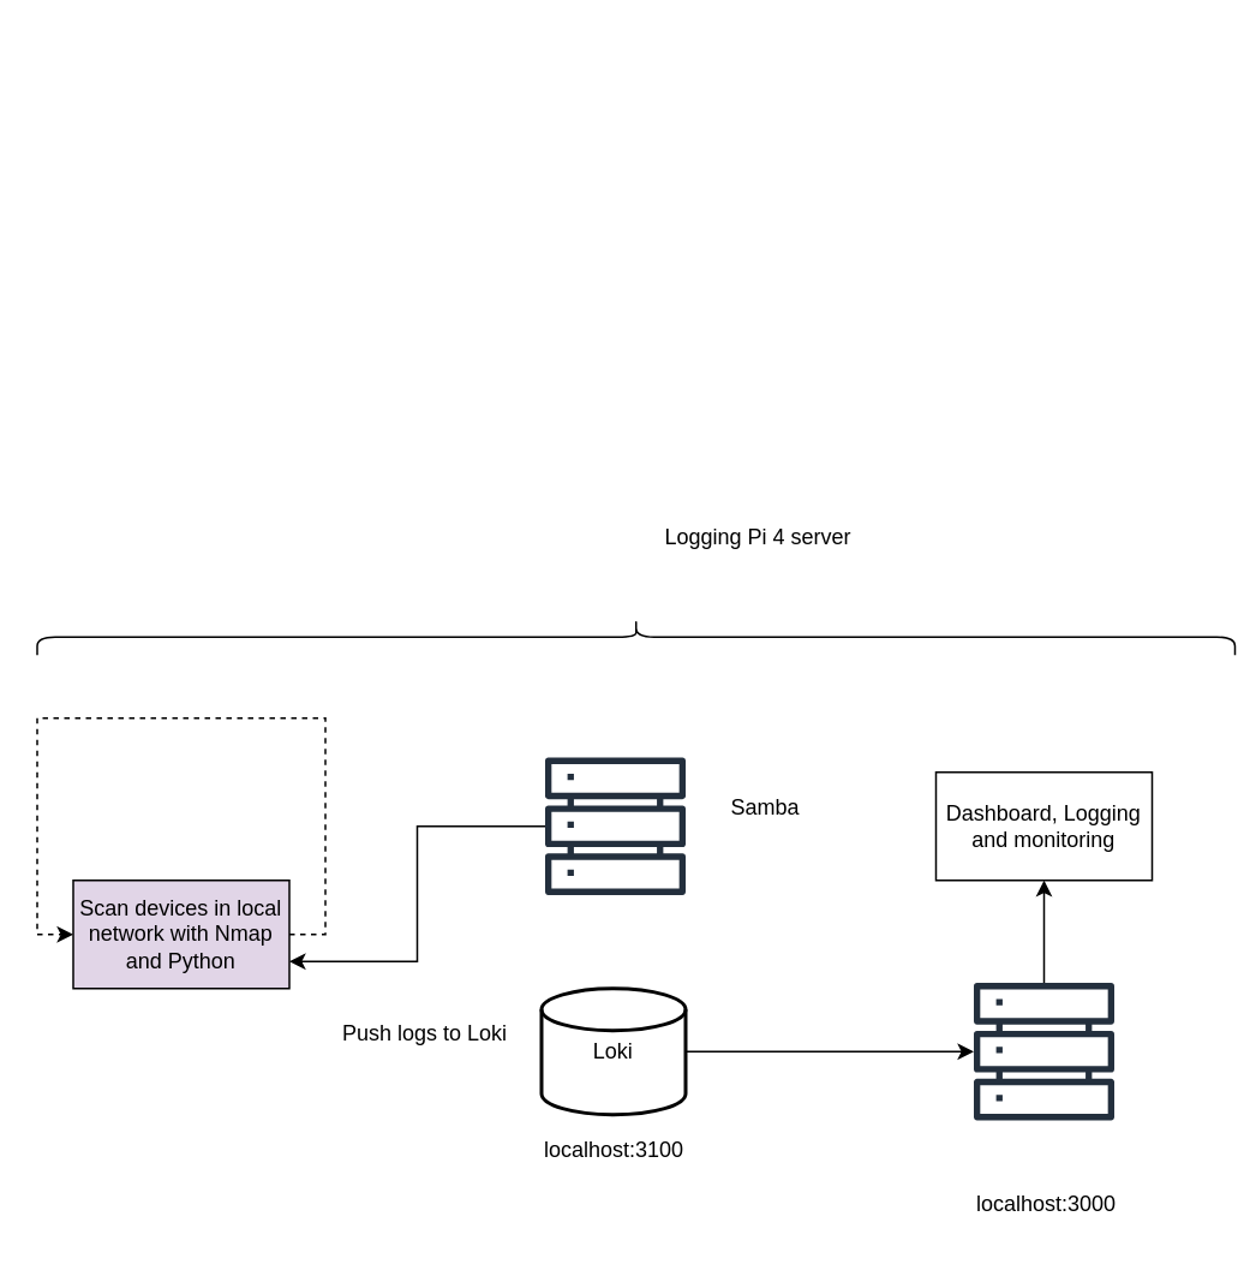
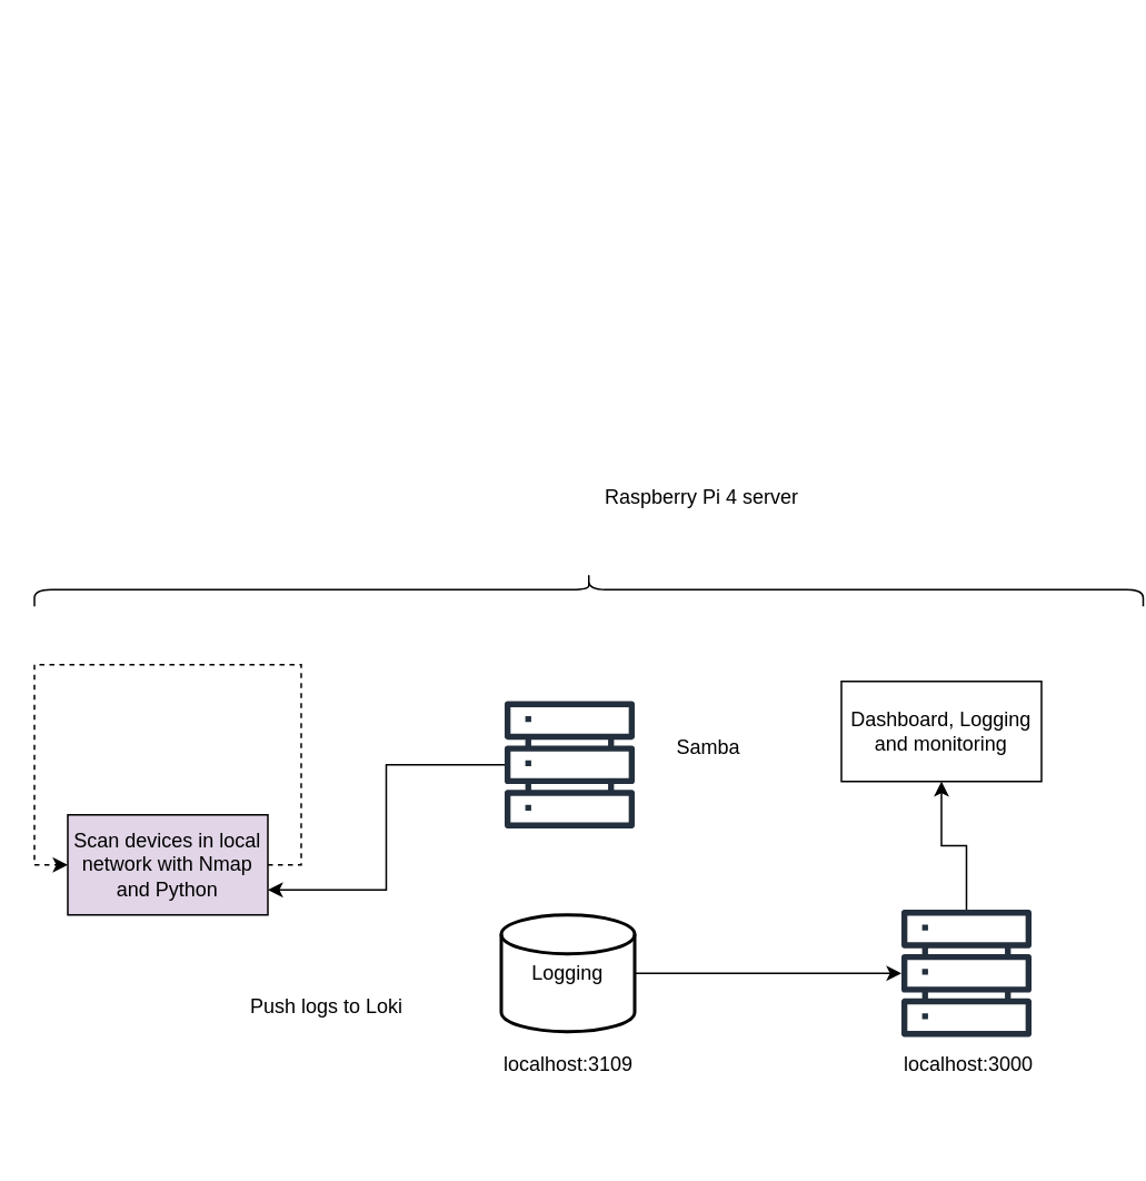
- <mxCell id="4" value="Logging Pi 4 server" style="text;html=1;align=center;verticalAlign=middle;resizable=0;points=[];autosize=1;strokeColor=none;fillColor=none;" parent="1" vertex="1"><mxGeometry x="350" y="283" width="140" height="30" as="geometry" /></mxCell>
+ <mxCell id="4" value="Raspberry Pi 4 server" style="text;html=1;align=center;verticalAlign=middle;resizable=0;points=[];autosize=1;strokeColor=none;fillColor=none;" parent="1" vertex="1"><mxGeometry x="350" y="283" width="140" height="30" as="geometry" /></mxCell>
- <mxCell id="6" value="Dashboard, Logging and monitoring" style="whiteSpace=wrap;html=1;" parent="1" vertex="1"><mxGeometry x="519" y="428" width="120" height="60" as="geometry" /></mxCell>
+ <mxCell id="6" value="Dashboard, Logging and monitoring" style="whiteSpace=wrap;html=1;" parent="1" vertex="1"><mxGeometry x="504" y="408" width="120" height="60" as="geometry" /></mxCell>
- <mxCell id="10" value="Push logs to Loki" style="text;html=1;align=center;verticalAlign=middle;resizable=0;points=[];autosize=1;strokeColor=none;fillColor=none;" parent="1" vertex="1"><mxGeometry x="180" y="558" width="110" height="30" as="geometry" /></mxCell>
+ <mxCell id="10" value="Push logs to Loki" style="text;html=1;align=center;verticalAlign=middle;resizable=0;points=[];autosize=1;strokeColor=none;fillColor=none;" parent="1" vertex="1"><mxGeometry x="140" y="588" width="110" height="30" as="geometry" /></mxCell>
- <mxCell id="9" value="Loki" style="strokeWidth=2;html=1;shape=mxgraph.flowchart.database;whiteSpace=wrap;" parent="1" vertex="1"><mxGeometry x="300" y="548" width="80" height="70" as="geometry" /></mxCell>
+ <mxCell id="9" value="Logging" style="strokeWidth=2;html=1;shape=mxgraph.flowchart.database;whiteSpace=wrap;" parent="1" vertex="1"><mxGeometry x="300" y="548" width="80" height="70" as="geometry" /></mxCell>
- <mxCell id="11" value="localhost:3100" style="text;html=1;align=center;verticalAlign=middle;resizable=0;points=[];autosize=1;strokeColor=none;fillColor=none;" parent="1" vertex="1"><mxGeometry x="290" y="623" width="100" height="30" as="geometry" /></mxCell>
+ <mxCell id="11" value="localhost:3109" style="text;html=1;align=center;verticalAlign=middle;resizable=0;points=[];autosize=1;strokeColor=none;fillColor=none;" parent="1" vertex="1"><mxGeometry x="290" y="623" width="100" height="30" as="geometry" /></mxCell>
- <mxCell id="12" value="localhost:3000" style="text;html=1;align=center;verticalAlign=middle;resizable=0;points=[];autosize=1;strokeColor=none;fillColor=none;" parent="1" vertex="1"><mxGeometry x="530" y="653" width="100" height="30" as="geometry" /></mxCell>
+ <mxCell id="12" value="localhost:3000" style="text;html=1;align=center;verticalAlign=middle;resizable=0;points=[];autosize=1;strokeColor=none;fillColor=none;" parent="1" vertex="1"><mxGeometry x="530" y="623" width="100" height="30" as="geometry" /></mxCell>
